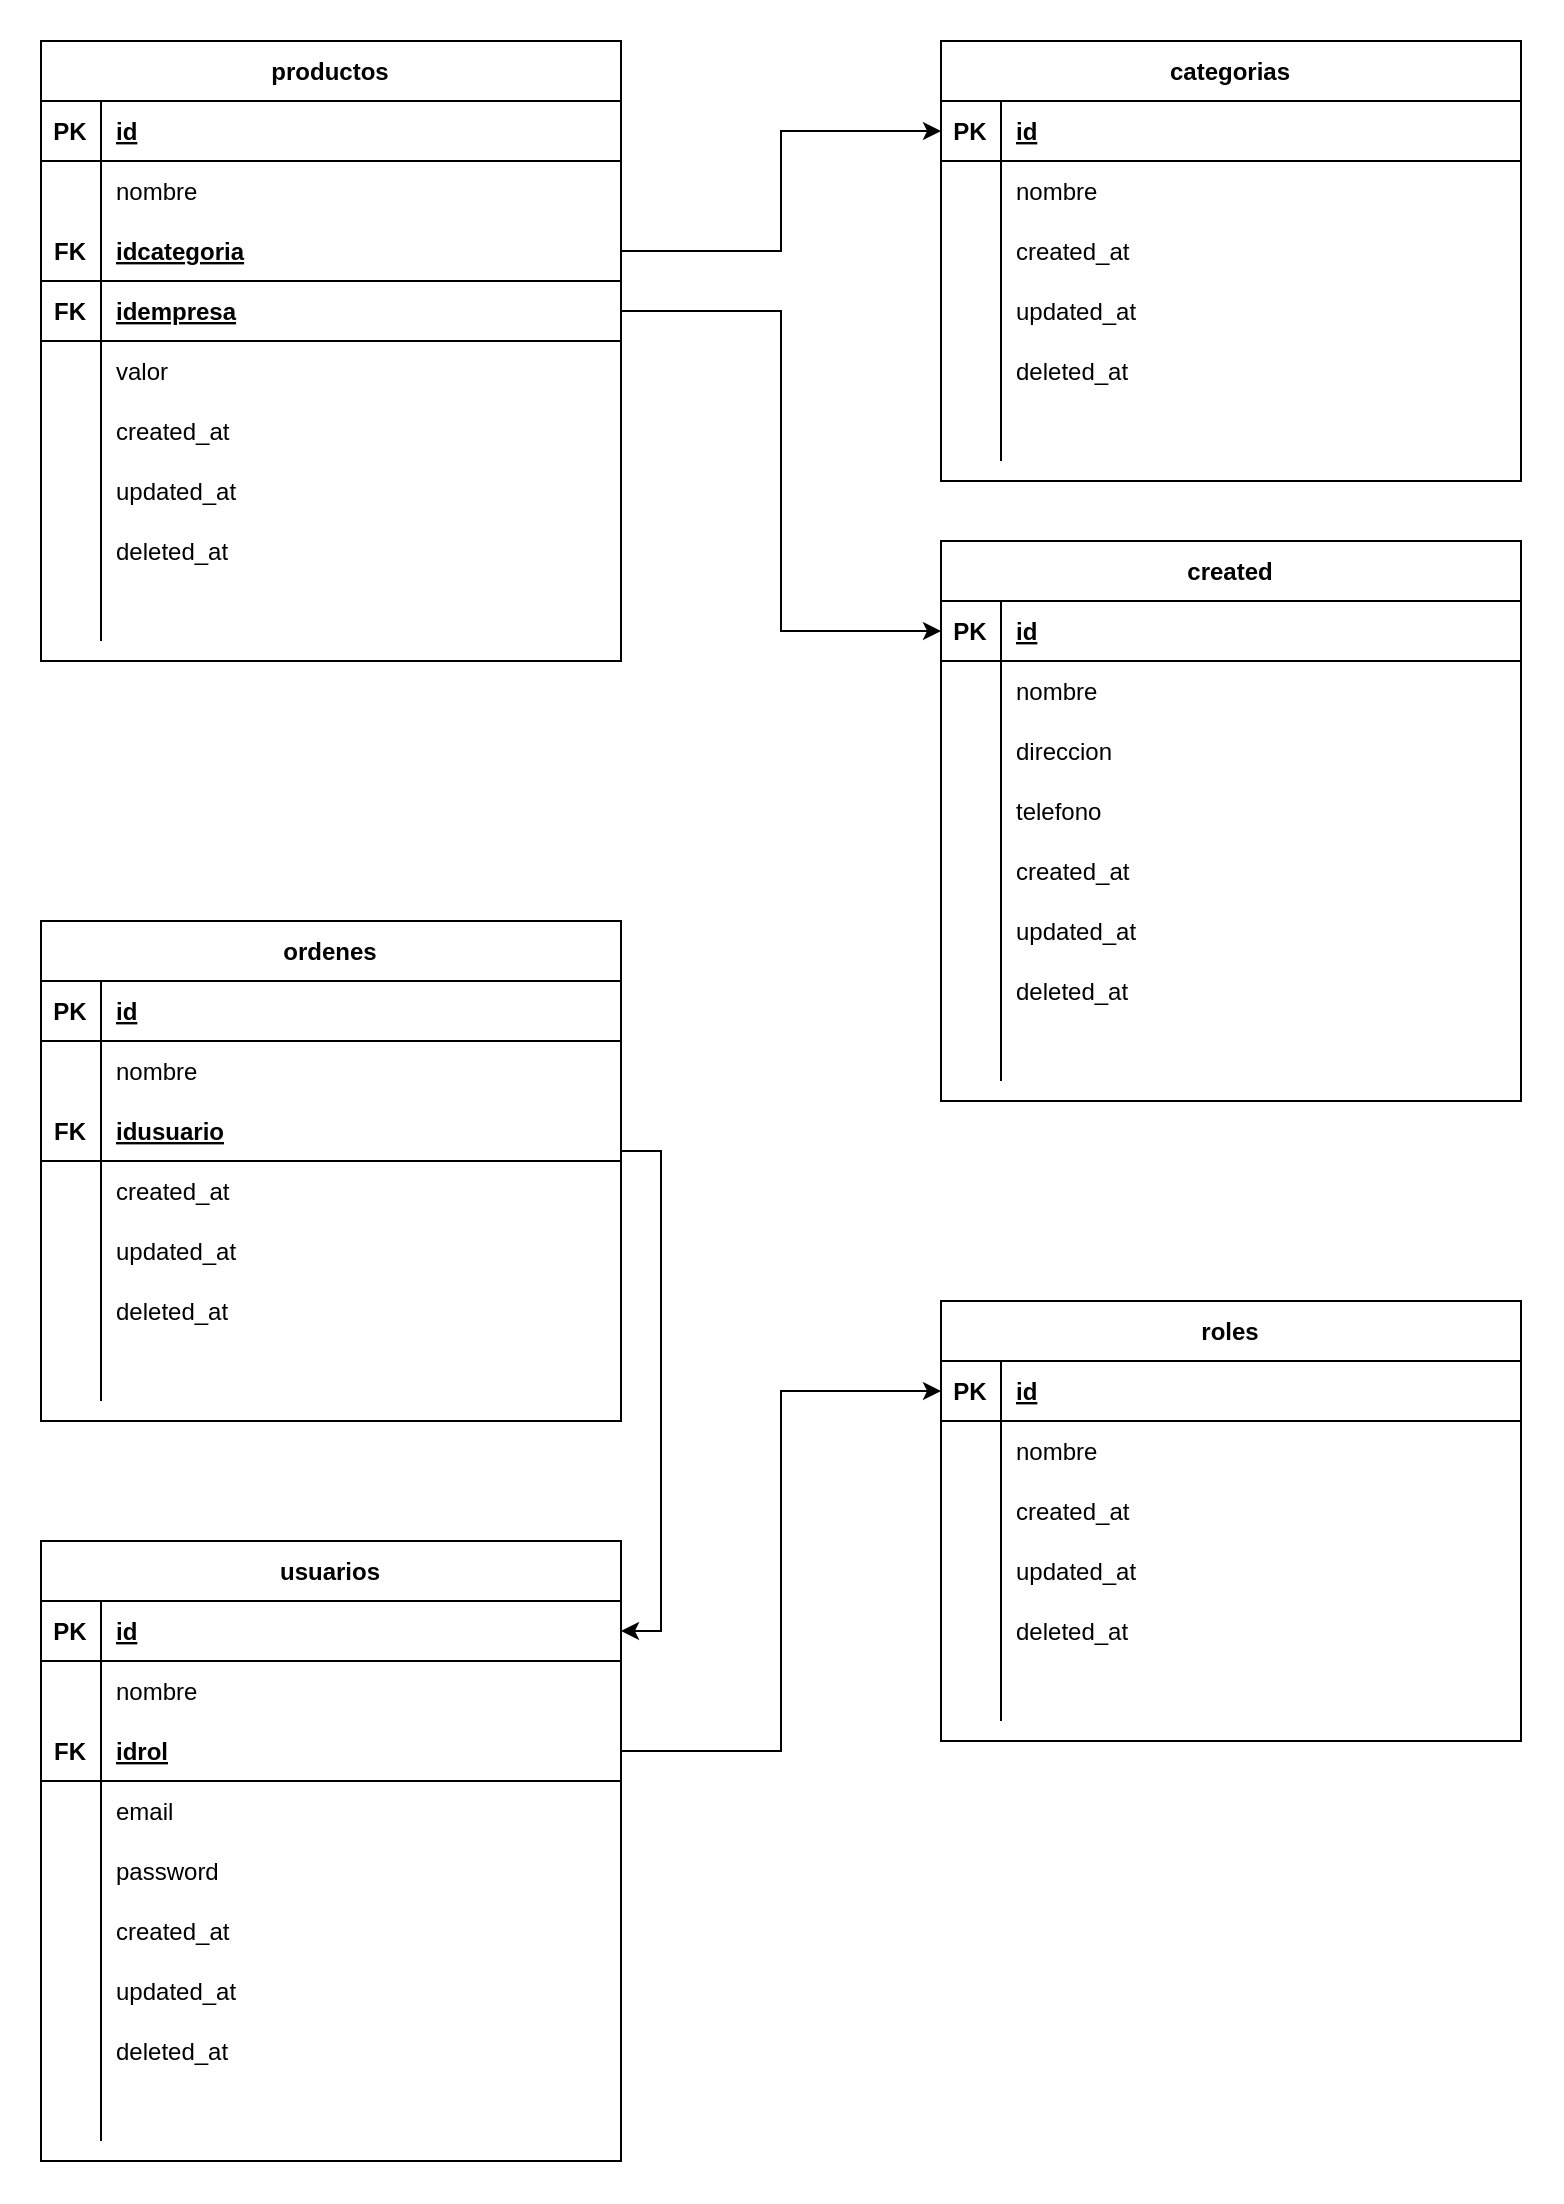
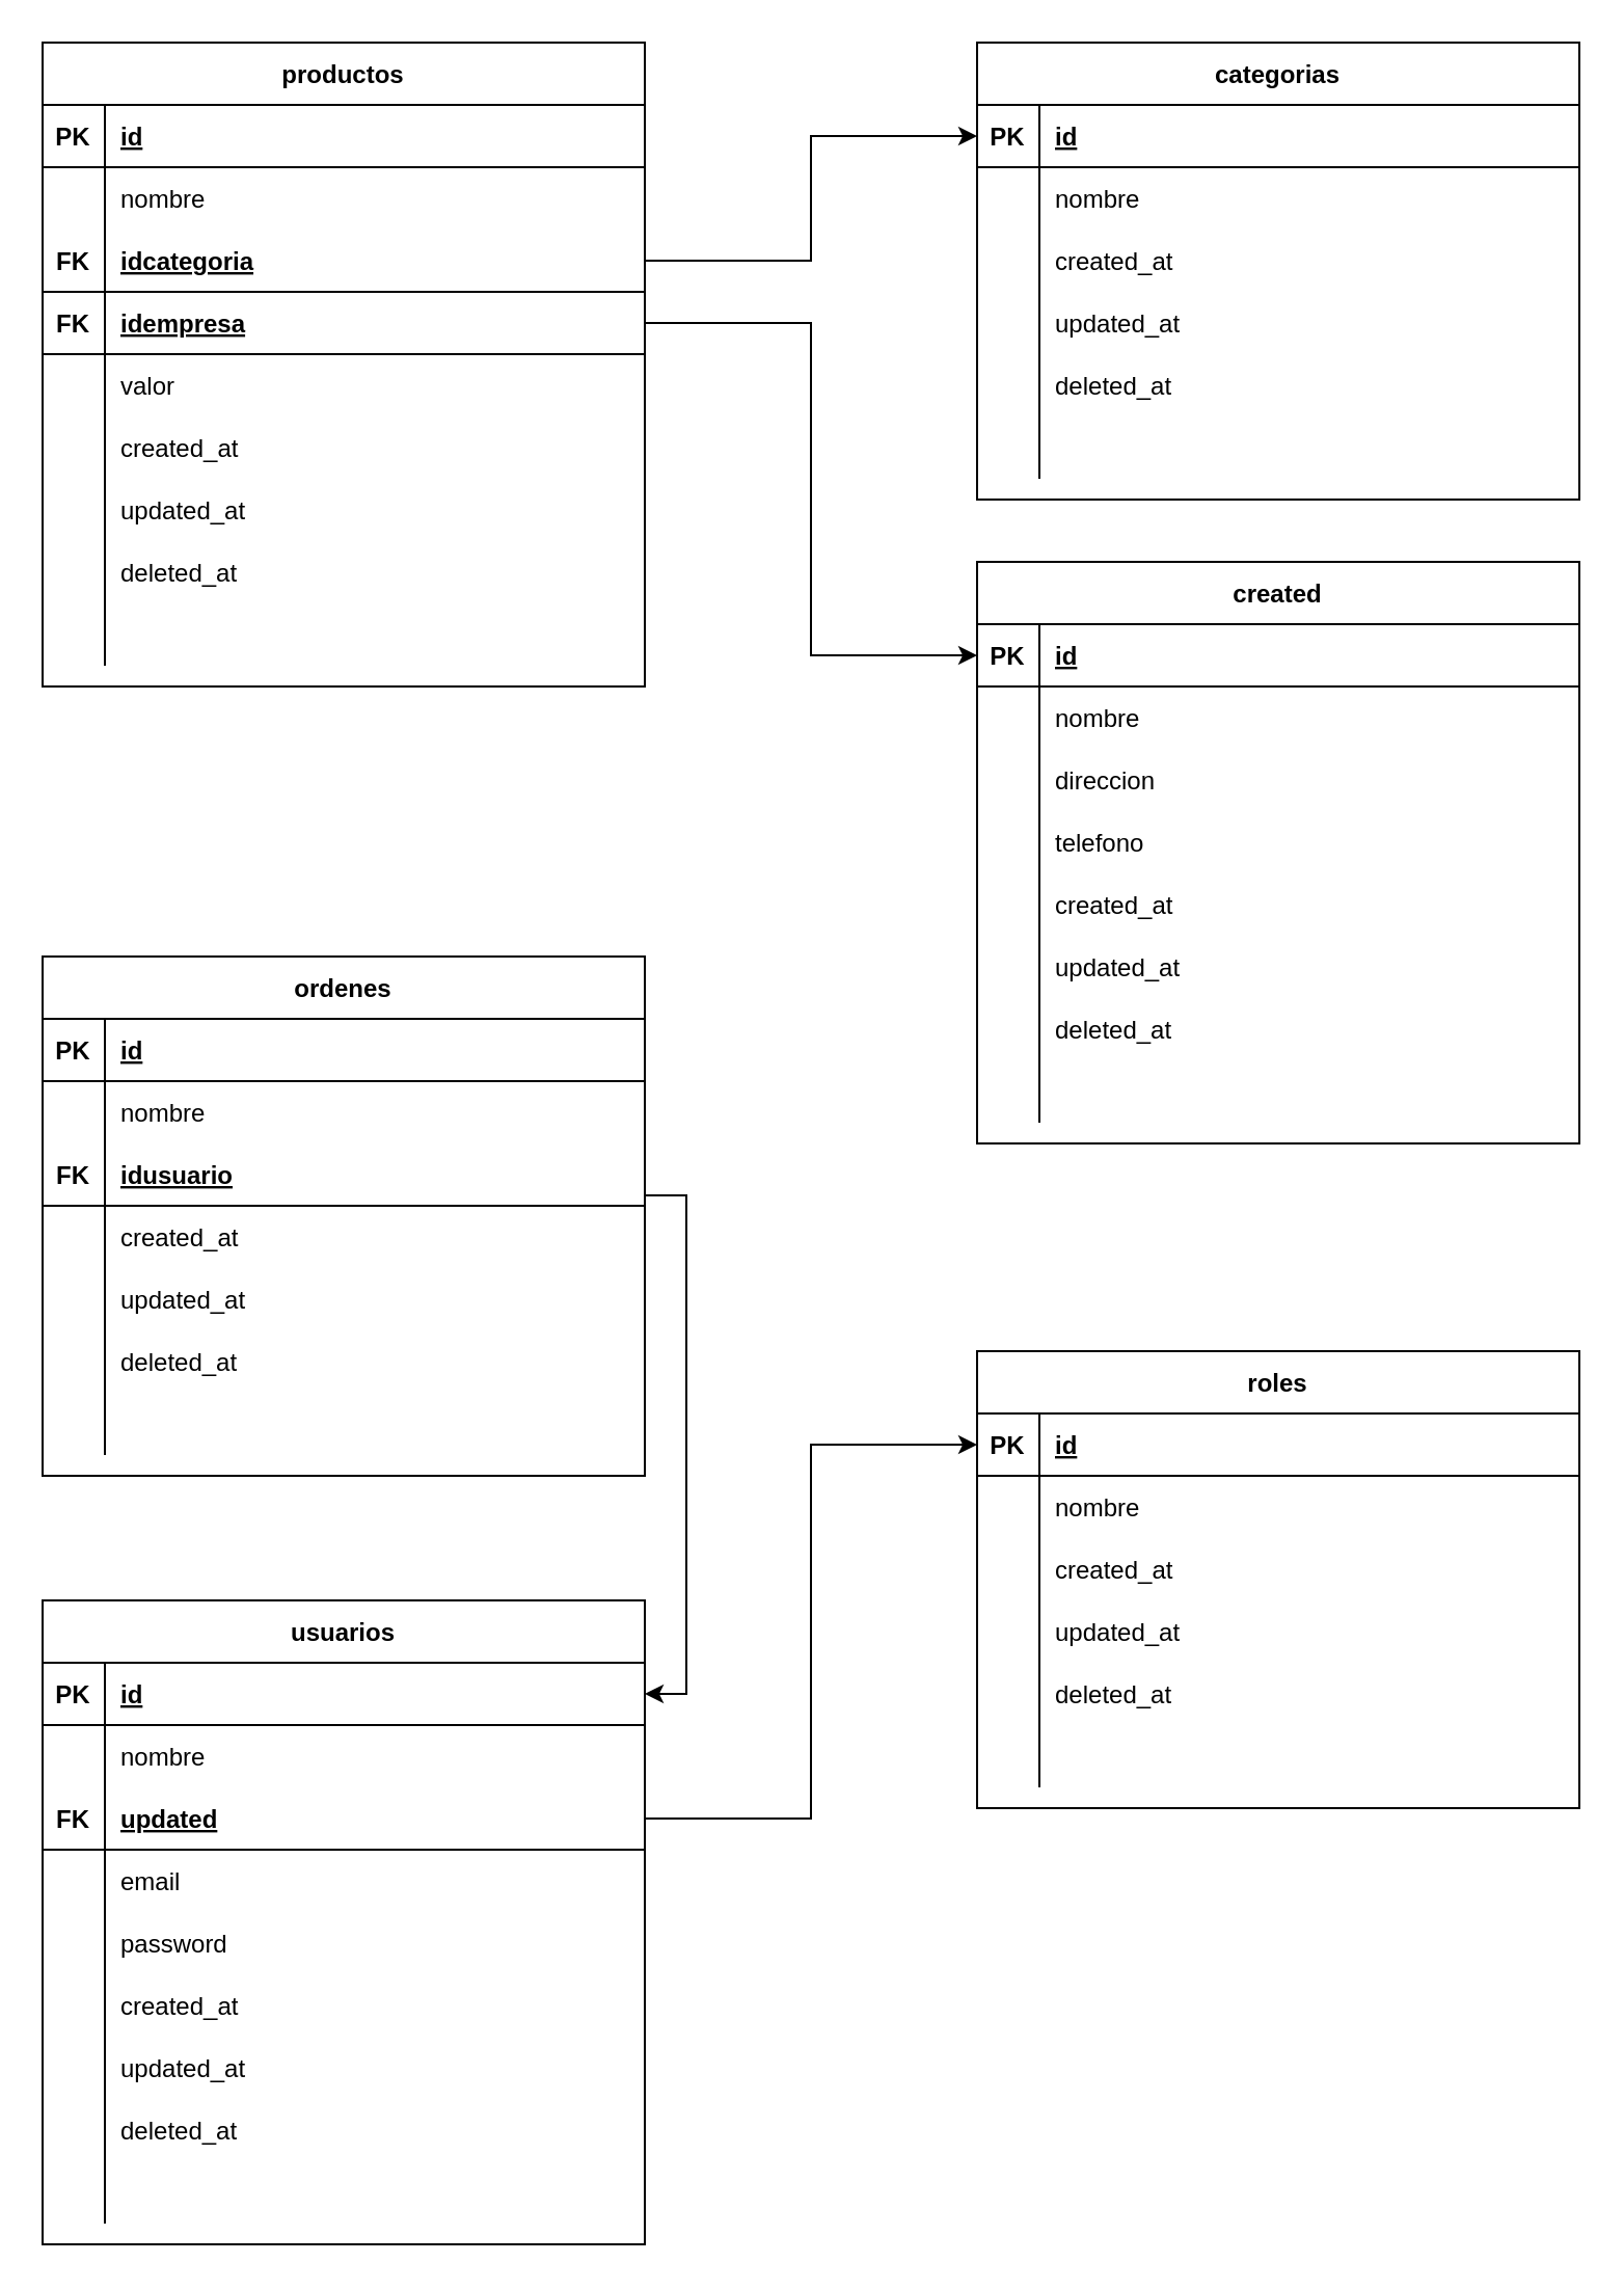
- <mxCell id="107" value="idrol" style="shape=partialRectangle;overflow=hidden;connectable=0;fillColor=none;align=left;top=0;left=0;bottom=0;right=0;spacingLeft=6;fontStyle=5;" parent="105" vertex="1"><mxGeometry x="30" width="260" height="30" as="geometry"><mxRectangle width="260" height="30" as="alternateBounds" /></mxGeometry></mxCell>
+ <mxCell id="107" value="updated" style="shape=partialRectangle;overflow=hidden;connectable=0;fillColor=none;align=left;top=0;left=0;bottom=0;right=0;spacingLeft=6;fontStyle=5;" parent="105" vertex="1"><mxGeometry x="30" width="260" height="30" as="geometry"><mxRectangle width="260" height="30" as="alternateBounds" /></mxGeometry></mxCell>
